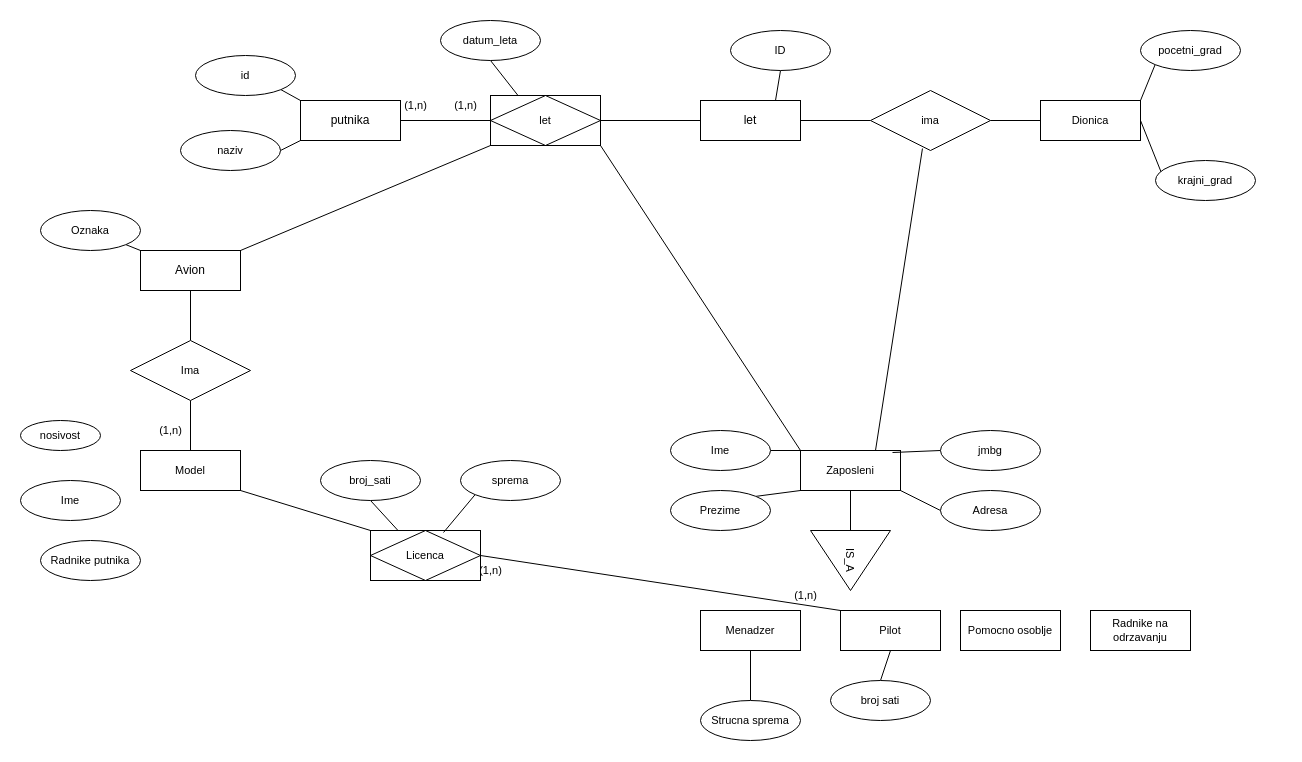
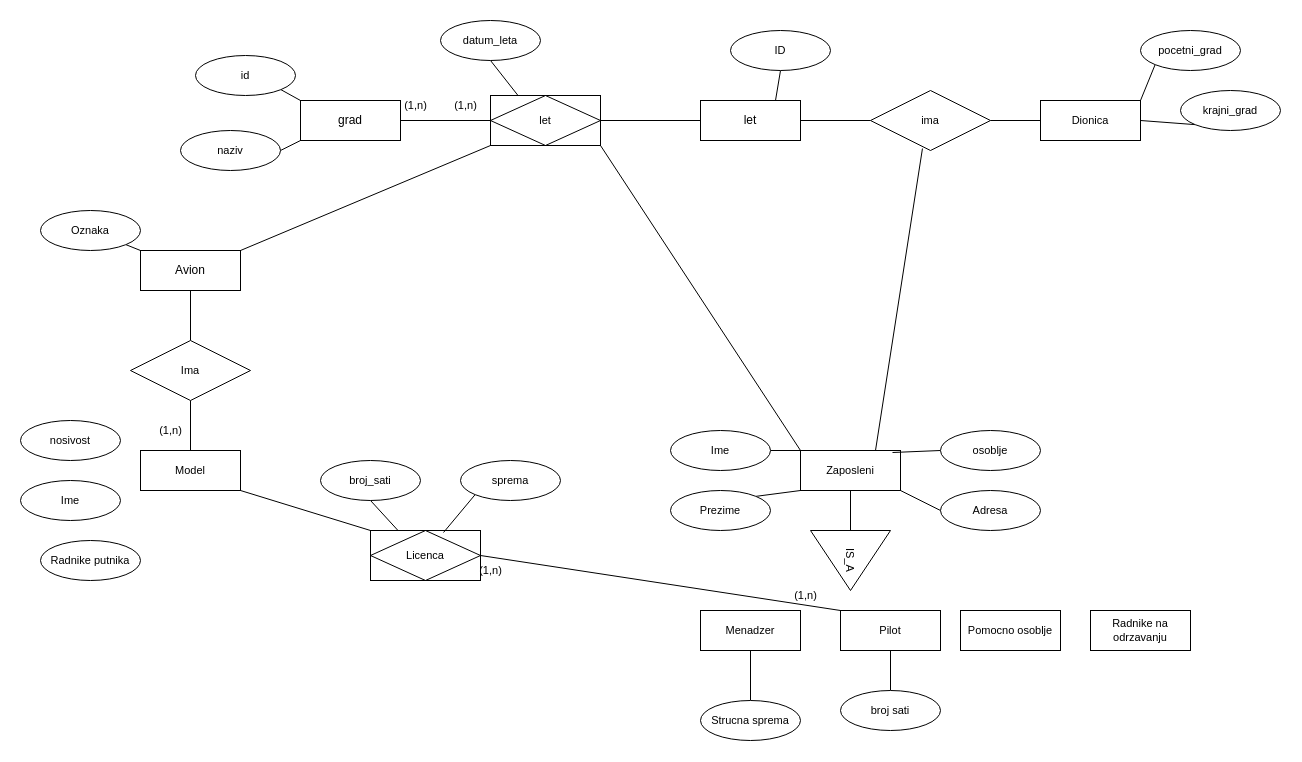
- <mxCell id="35" value="putnika" style="whiteSpace=wrap;html=1;align=center;" vertex="1" parent="1"><mxGeometry x="300" width="100" height="40" as="geometry" y="100" /></mxCell>
+ <mxCell id="35" value="grad" style="whiteSpace=wrap;html=1;align=center;" vertex="1" parent="1"><mxGeometry x="300" width="100" height="40" as="geometry" y="100" /></mxCell>
- <mxCell id="51" value="krajni_grad" style="ellipse;whiteSpace=wrap;html=1;align=center;fontFamily=Helvetica;fontSize=11;fontColor=default;" vertex="1" parent="1"><mxGeometry x="1155" y="160" width="100" height="40" as="geometry" /></mxCell>
+ <mxCell id="51" value="krajni_grad" style="ellipse;whiteSpace=wrap;html=1;align=center;fontFamily=Helvetica;fontSize=11;fontColor=default;" vertex="1" parent="1"><mxGeometry x="1180" y="90" width="100" height="40" as="geometry" /></mxCell>
- <mxCell id="12" value="nosivost" style="ellipse;whiteSpace=wrap;html=1;align=center;fontFamily=Helvetica;fontSize=11;fontColor=default;" parent="1" vertex="1"><mxGeometry x="20" y="420" width="80" height="30" as="geometry" /></mxCell>
+ <mxCell id="12" value="nosivost" style="ellipse;whiteSpace=wrap;html=1;align=center;fontFamily=Helvetica;fontSize=11;fontColor=default;" parent="1" vertex="1"><mxGeometry x="20" y="420" width="100" height="40" as="geometry" /></mxCell>
- <mxCell id="28" value="jmbg" style="ellipse;whiteSpace=wrap;html=1;align=center;fontFamily=Helvetica;fontSize=11;fontColor=default;" parent="1" vertex="1"><mxGeometry x="940" y="430" width="100" height="40" as="geometry" /></mxCell>
+ <mxCell id="28" value="osoblje" style="ellipse;whiteSpace=wrap;html=1;align=center;fontFamily=Helvetica;fontSize=11;fontColor=default;" parent="1" vertex="1"><mxGeometry x="940" y="430" width="100" height="40" as="geometry" /></mxCell>
- <mxCell id="34" value="broj sati" style="ellipse;whiteSpace=wrap;html=1;align=center;fontFamily=Helvetica;fontSize=11;fontColor=default;" parent="1" vertex="1"><mxGeometry x="830" y="680" width="100" height="40" as="geometry" /></mxCell>
+ <mxCell id="34" value="broj sati" style="ellipse;whiteSpace=wrap;html=1;align=center;fontFamily=Helvetica;fontSize=11;fontColor=default;" parent="1" vertex="1"><mxGeometry x="840" y="690" width="100" height="40" as="geometry" /></mxCell>
